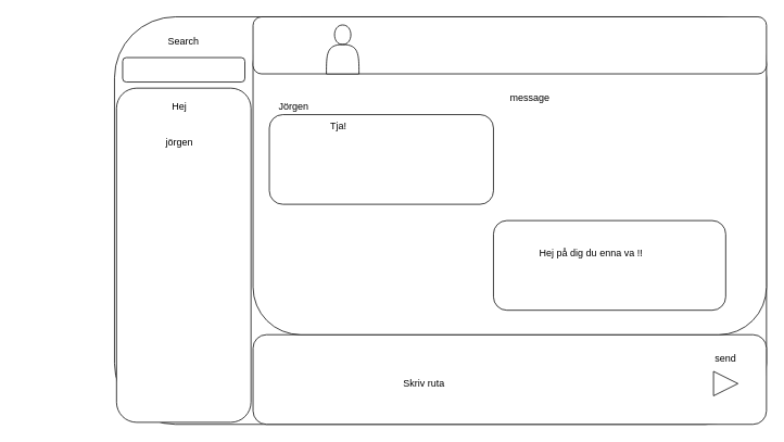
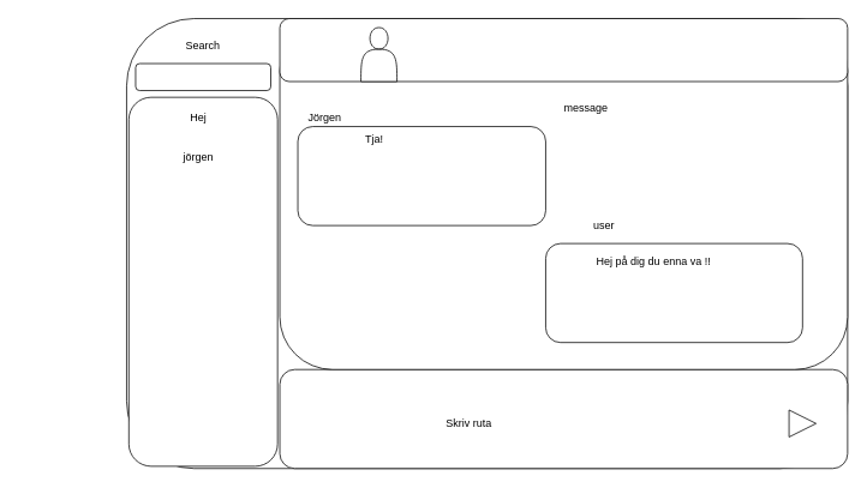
+ <mxCell id="16" value="&lt;div&gt;user&lt;/div&gt;" style="text;html=1;strokeColor=none;fillColor=none;align=center;verticalAlign=middle;whiteSpace=wrap;rounded=0;" vertex="1" parent="1"><mxGeometry x="650" y="240" width="40" height="20" as="geometry" /></mxCell>
- <mxCell id="17" value="Hej på dig du enna va !!" style="text;html=1;strokeColor=none;fillColor=none;align=center;verticalAlign=middle;whiteSpace=wrap;rounded=0;" vertex="1" parent="1"><mxGeometry x="650" y="300" width="150" height="20" as="geometry" /></mxCell>
+ <mxCell id="17" value="Hej på dig du enna va !!" style="text;html=1;strokeColor=none;fillColor=none;align=center;verticalAlign=middle;whiteSpace=wrap;rounded=0;" vertex="1" parent="1"><mxGeometry x="650" y="280" width="150" height="20" as="geometry" /></mxCell>
- <mxCell id="20" value="&lt;div&gt;send&lt;/div&gt;" style="text;html=1;strokeColor=none;fillColor=none;align=center;verticalAlign=middle;whiteSpace=wrap;rounded=0;" vertex="1" parent="1"><mxGeometry x="870" y="430" width="40" height="20" as="geometry" /></mxCell>
